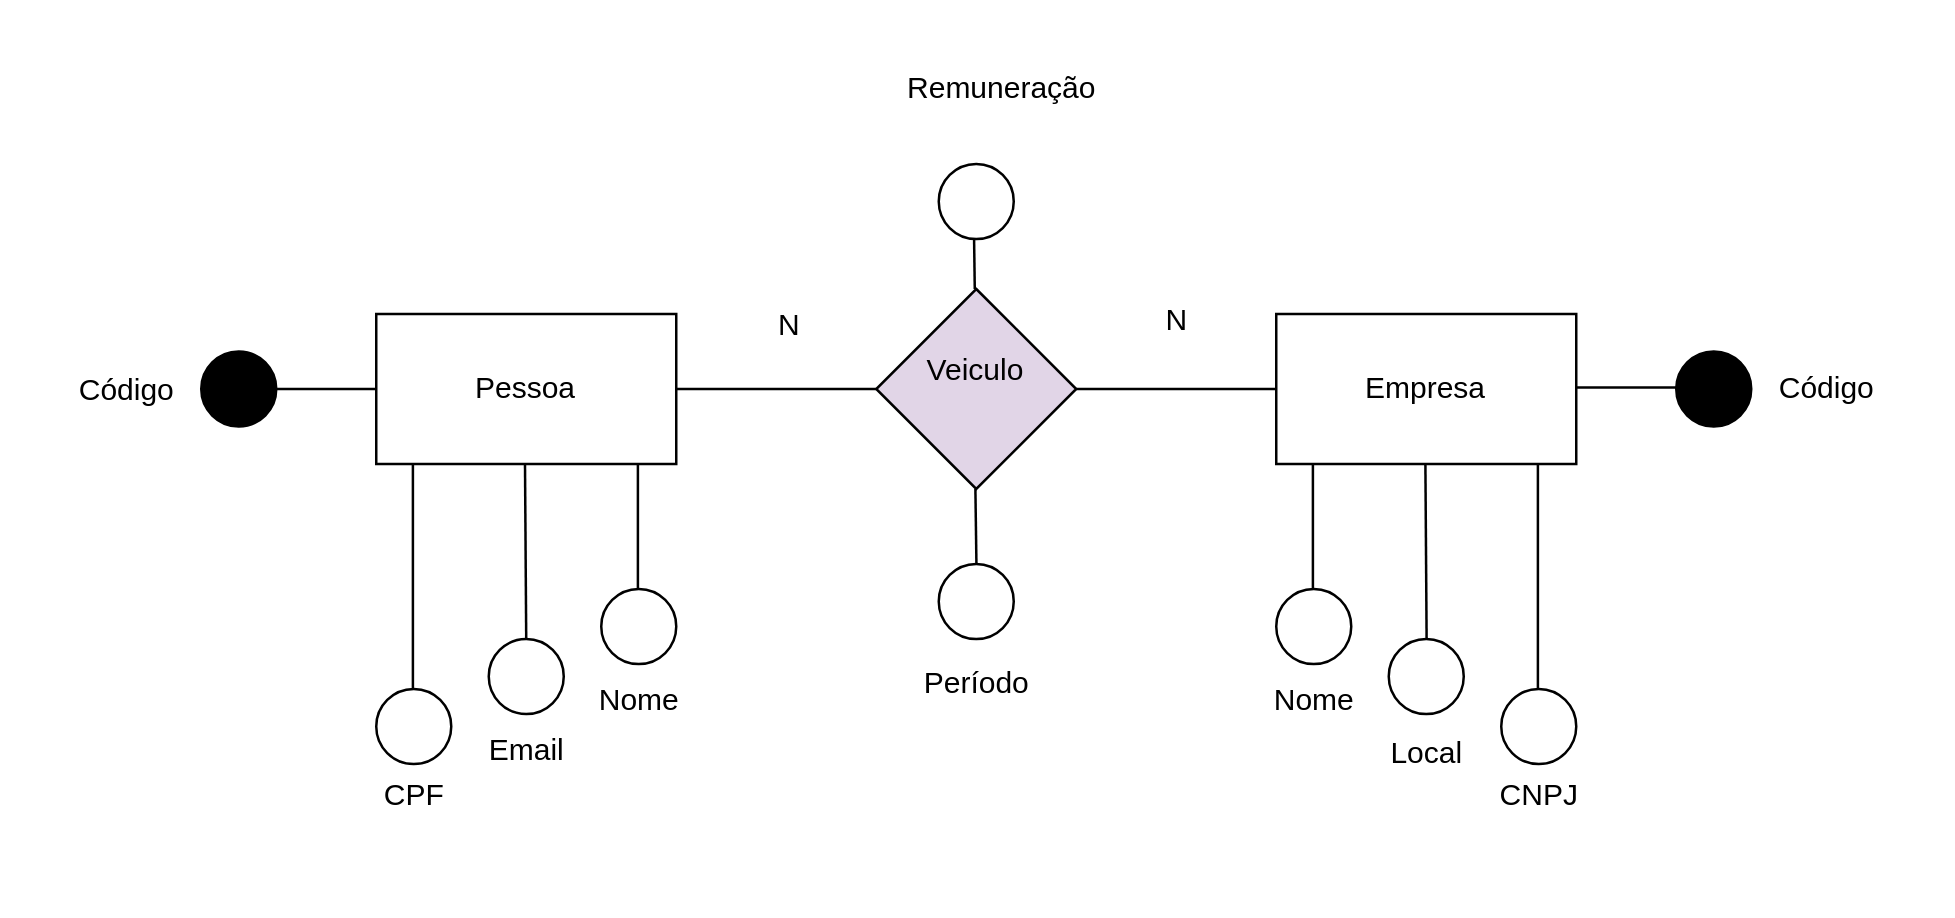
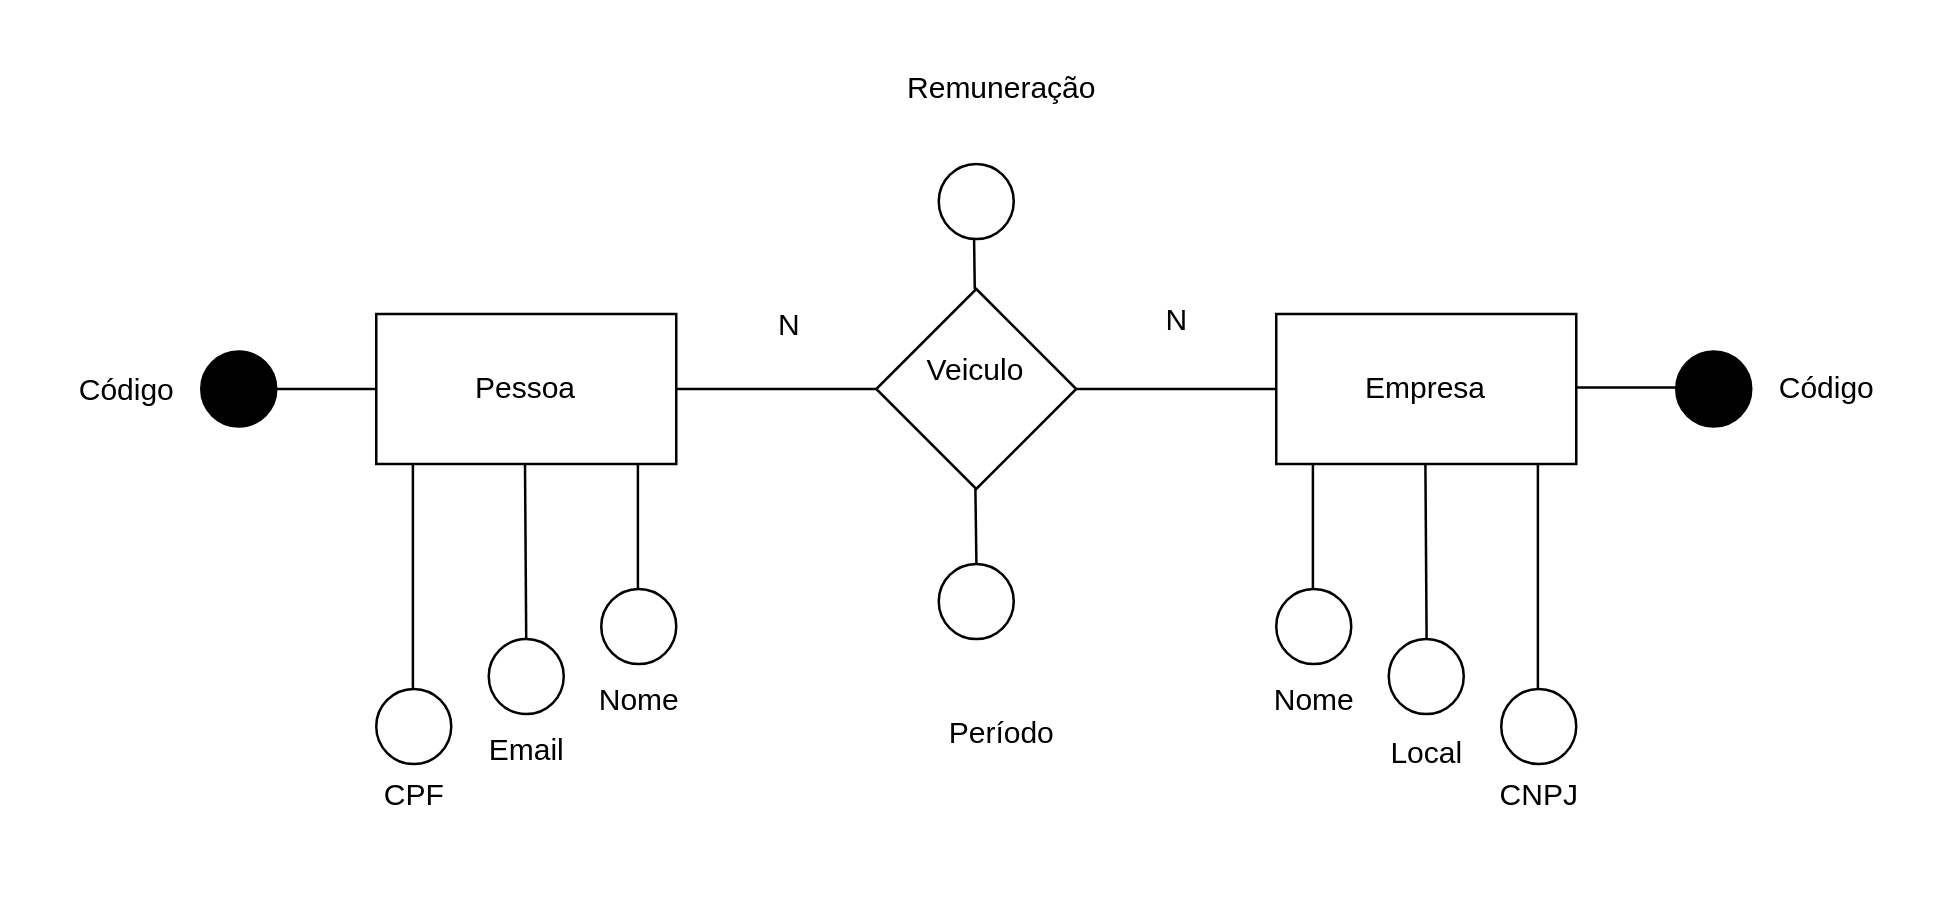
- <mxCell id="2" value="Veiculo&lt;div&gt;&lt;br&gt;&lt;/div&gt;" style="rhombus;whiteSpace=wrap;html=1;fillColor=#e1d5e7;" vertex="1" parent="1"><mxGeometry x="350" y="115" width="80" height="80" as="geometry" /></mxCell>
+ <mxCell id="2" value="Veiculo&lt;div&gt;&lt;br&gt;&lt;/div&gt;" style="rhombus;whiteSpace=wrap;html=1;" vertex="1" parent="1"><mxGeometry x="350" y="115" width="80" height="80" as="geometry" /></mxCell>
- <mxCell id="38" value="Período" style="text;html=1;align=center;verticalAlign=middle;resizable=0;points=[];autosize=1;strokeColor=none;fillColor=none;" vertex="1" parent="1"><mxGeometry x="355" y="258" width="70" height="30" as="geometry" /></mxCell>
+ <mxCell id="38" value="Período" style="text;html=1;align=center;verticalAlign=middle;resizable=0;points=[];autosize=1;strokeColor=none;fillColor=none;" vertex="1" parent="1"><mxGeometry x="365" y="278" width="70" height="30" as="geometry" /></mxCell>
